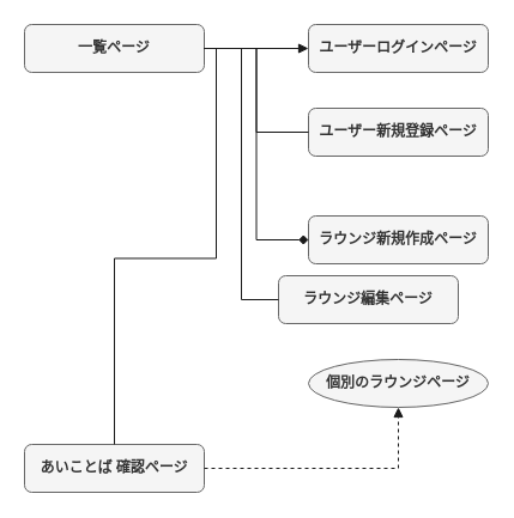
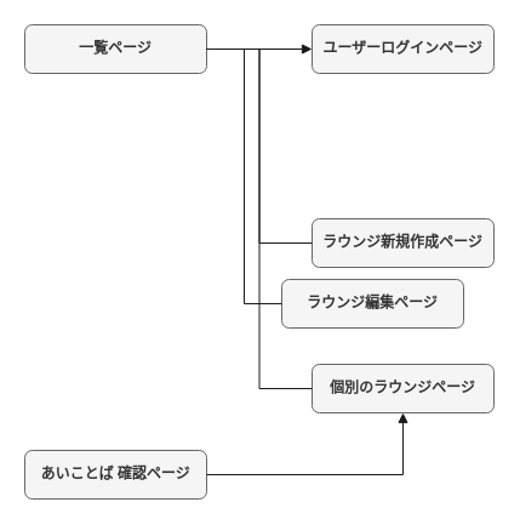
- <mxCell id="9" value="" style="endArrow=none;html=1;strokeColor=#1A1A1A;exitX=1;exitY=0.5;exitDx=0;exitDy=0;entryX=0;entryY=0.5;entryDx=0;entryDy=0;edgeStyle=orthogonalEdgeStyle;rounded=0;" edge="1" parent="1" source="3" target="4"><mxGeometry width="50" height="50" relative="1" as="geometry"><mxPoint x="188" y="16" as="sourcePoint" /><mxPoint x="238" y="-34" as="targetPoint" /></mxGeometry></mxCell>
- <mxCell id="4" value="ユーザー新規登録ページ" style="rounded=1;whiteSpace=wrap;html=1;fillColor=#f5f5f5;fontColor=#333333;strokeColor=#666666;fontStyle=1" vertex="1" parent="1"><mxGeometry x="257" y="90" width="150" height="40" as="geometry" /></mxCell>
- <mxCell id="11" value="" style="endArrow=diamond;html=1;strokeColor=#1A1A1A;exitX=1;exitY=0.5;exitDx=0;exitDy=0;entryX=0;entryY=0.5;entryDx=0;entryDy=0;edgeStyle=orthogonalEdgeStyle;rounded=0;" edge="1" parent="1" source="3" target="5"><mxGeometry width="50" height="50" relative="1" as="geometry"><mxPoint x="188" y="16" as="sourcePoint" /><mxPoint x="238" y="-34" as="targetPoint" /></mxGeometry></mxCell>
+ <mxCell id="11" value="" style="endArrow=none;html=1;strokeColor=#1A1A1A;exitX=1;exitY=0.5;exitDx=0;exitDy=0;entryX=0;entryY=0.5;entryDx=0;entryDy=0;edgeStyle=orthogonalEdgeStyle;rounded=0;" edge="1" parent="1" source="3" target="5"><mxGeometry width="50" height="50" relative="1" as="geometry"><mxPoint x="188" y="16" as="sourcePoint" /><mxPoint x="238" y="-34" as="targetPoint" /></mxGeometry></mxCell>
- <mxCell id="13" value="" style="endArrow=none;html=1;strokeColor=#1A1A1A;exitX=1;exitY=0.5;exitDx=0;exitDy=0;edgeStyle=orthogonalEdgeStyle;rounded=0;" edge="1" parent="1" source="3" target="8"><mxGeometry width="50" height="50" relative="1" as="geometry"><mxPoint x="188" y="16" as="sourcePoint" /><mxPoint x="238" y="-34" as="targetPoint" /></mxGeometry></mxCell>
+ <mxCell id="13" value="" style="endArrow=none;html=1;strokeColor=#1A1A1A;exitX=1;exitY=0.5;exitDx=0;exitDy=0;entryX=0;entryY=0.5;entryDx=0;entryDy=0;edgeStyle=orthogonalEdgeStyle;rounded=0;" edge="1" parent="1" source="3" target="6"><mxGeometry width="50" height="50" relative="1" as="geometry"><mxPoint x="188" y="16" as="sourcePoint" /><mxPoint x="238" y="-34" as="targetPoint" /></mxGeometry></mxCell>
- <mxCell id="6" value="個別のラウンジページ" style="ellipse;whiteSpace=wrap;html=1;fillColor=#f5f5f5;fontColor=#333333;strokeColor=#666666;fontStyle=1;" vertex="1" parent="1"><mxGeometry x="257" y="300" width="150" height="40" as="geometry" /></mxCell>
+ <mxCell id="6" value="個別のラウンジページ" style="rounded=1;whiteSpace=wrap;html=1;fillColor=#f5f5f5;fontColor=#333333;strokeColor=#666666;fontStyle=1" vertex="1" parent="1"><mxGeometry x="257" y="300" width="150" height="40" as="geometry" /></mxCell>
- <mxCell id="14" value="" style="endArrow=block;html=1;rounded=0;strokeColor=#1A1A1A;exitX=1;exitY=0.5;exitDx=0;exitDy=0;edgeStyle=orthogonalEdgeStyle;startArrow=none;startFill=0;endFill=1;entryX=0.5;entryY=1;entryDx=0;entryDy=0;dashed=1;" edge="1" parent="1" source="8" target="6"><mxGeometry width="50" height="50" relative="1" as="geometry"><mxPoint x="275" y="365" as="sourcePoint" /><mxPoint x="382" y="370" as="targetPoint" /></mxGeometry></mxCell>
+ <mxCell id="14" value="" style="endArrow=block;html=1;rounded=0;strokeColor=#1A1A1A;exitX=1;exitY=0.5;exitDx=0;exitDy=0;edgeStyle=orthogonalEdgeStyle;startArrow=none;startFill=0;endFill=1;entryX=0.5;entryY=1;entryDx=0;entryDy=0;" edge="1" parent="1" source="8" target="6"><mxGeometry width="50" height="50" relative="1" as="geometry"><mxPoint x="275" y="365" as="sourcePoint" /><mxPoint x="382" y="370" as="targetPoint" /></mxGeometry></mxCell>
